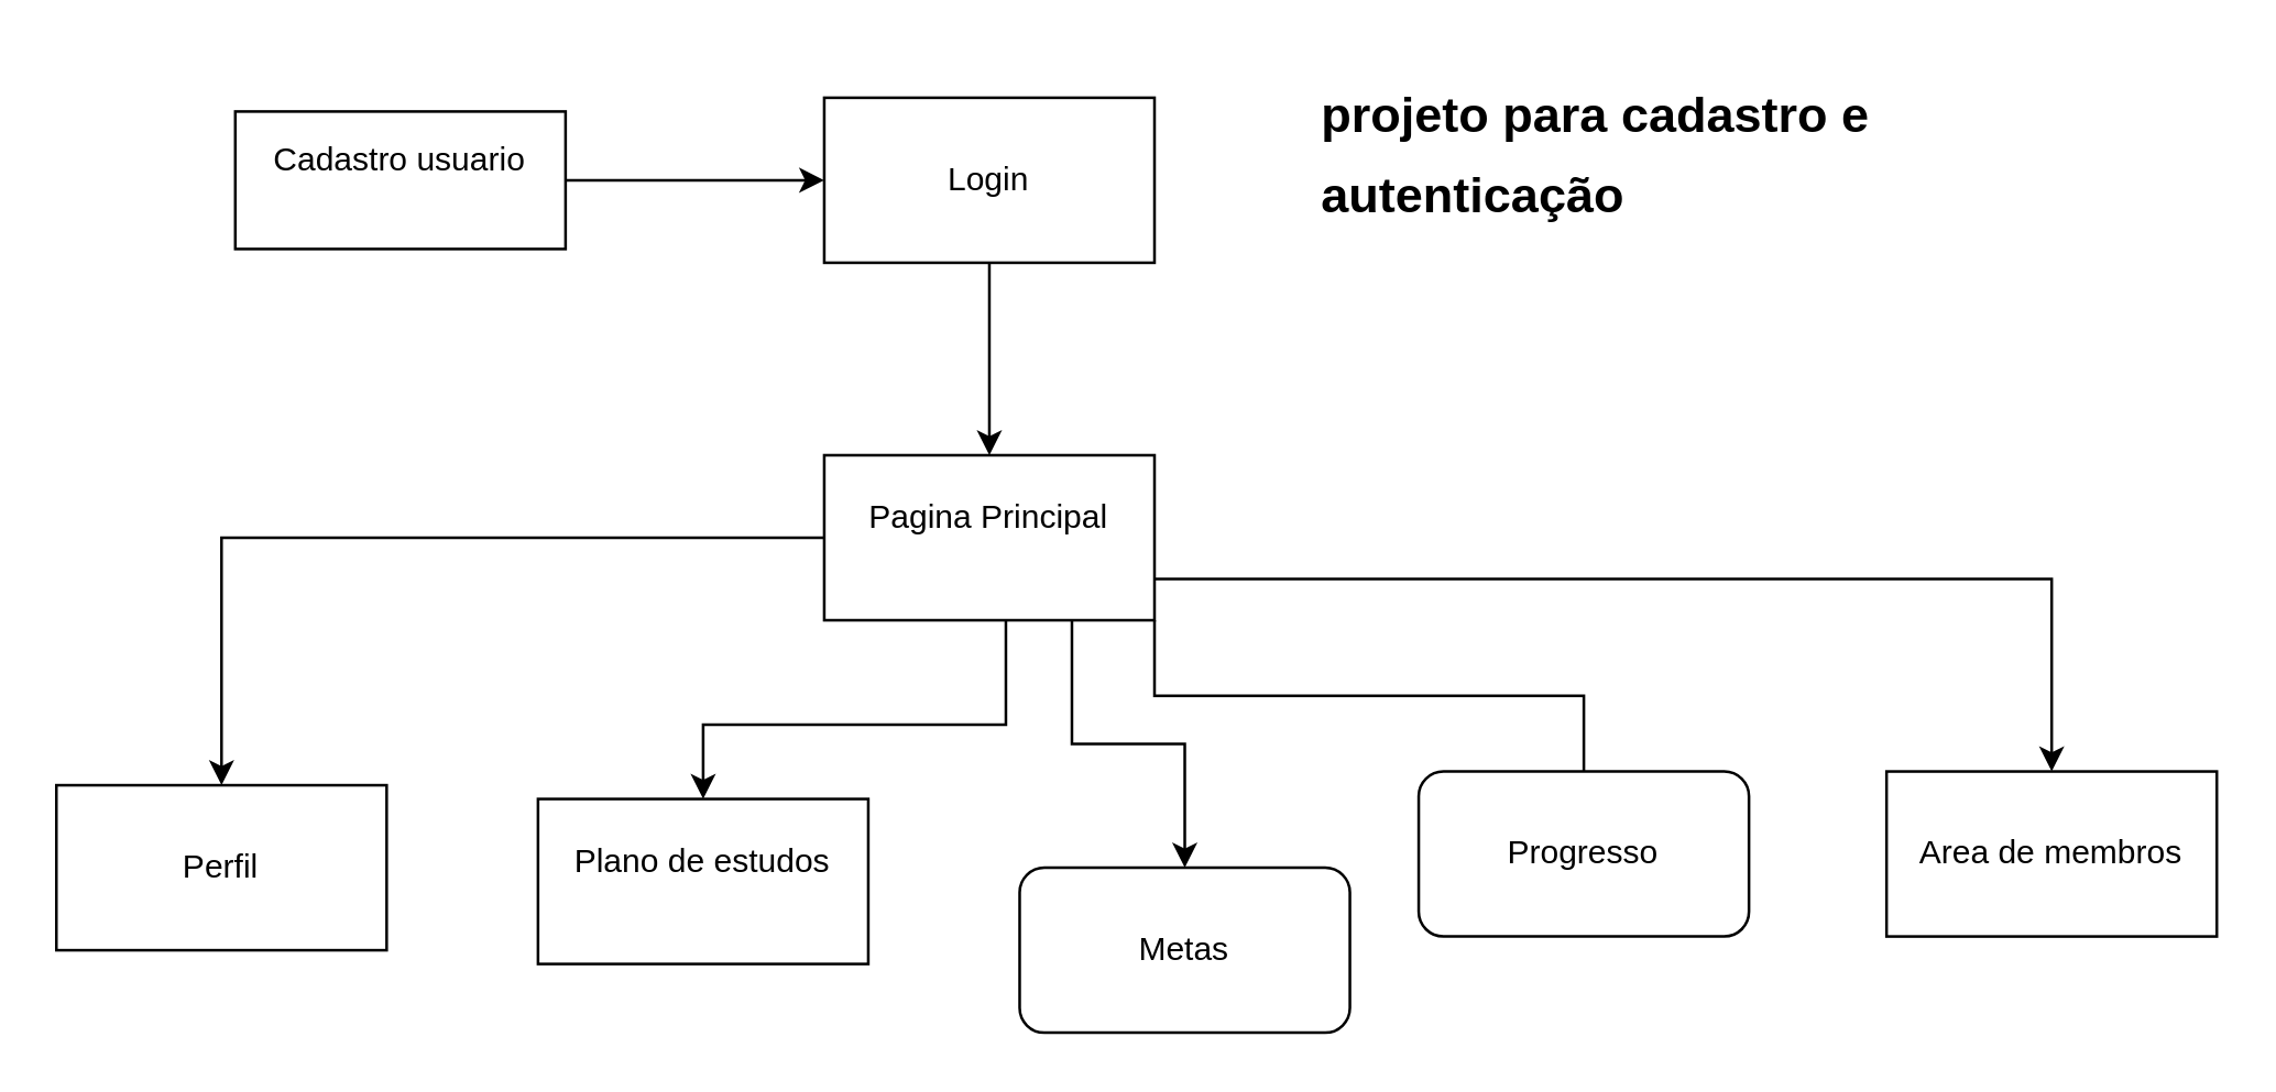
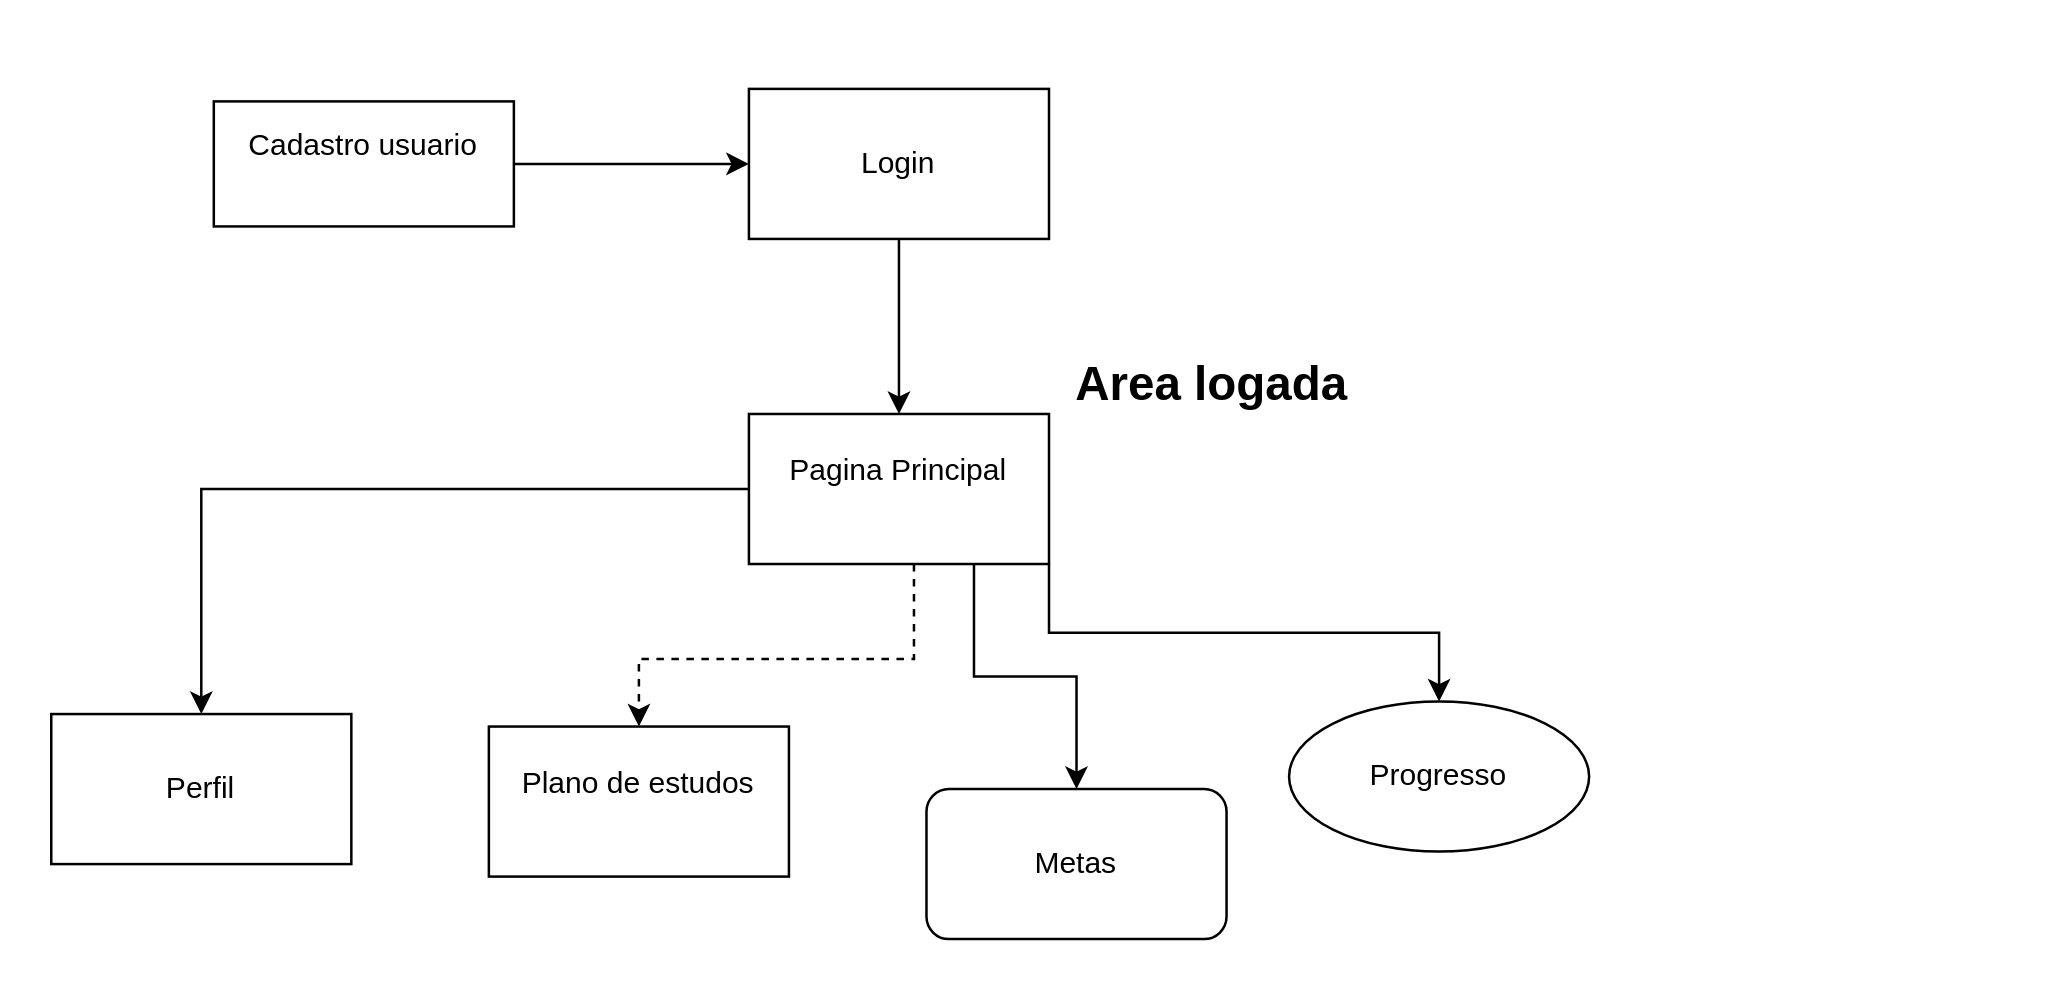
- <mxCell id="12" value="&lt;h1&gt;&lt;font style=&quot;font-size: 18px;&quot;&gt;projeto para cadastro e autenticação&lt;/font&gt;&lt;/h1&gt;" style="text;html=1;spacing=5;spacingTop=-20;whiteSpace=wrap;overflow=hidden;rounded=0;" parent="1" vertex="1"><mxGeometry x="475" width="220" height="90" as="geometry" y="20" /></mxCell>
+ <mxCell id="13" value="&lt;h1 style=&quot;font-size: 19px;&quot;&gt;&lt;font style=&quot;font-size: 19px;&quot;&gt;Area logada&lt;/font&gt;&lt;/h1&gt;&lt;div style=&quot;font-size: 19px;&quot;&gt;&lt;br&gt;&lt;/div&gt;" style="text;html=1;spacing=5;spacingTop=-20;whiteSpace=wrap;overflow=hidden;rounded=0;" parent="1" vertex="1"><mxGeometry x="425" y="140" width="190" height="30" as="geometry" /></mxCell>
- <mxCell id="10" style="edgeStyle=orthogonalEdgeStyle;rounded=0;orthogonalLoop=1;jettySize=auto;html=1;exitX=1;exitY=0.75;exitDx=0;exitDy=0;" parent="1" source="11" target="18" edge="1"><mxGeometry relative="1" as="geometry"><mxPoint x="755" y="280" as="targetPoint" /></mxGeometry></mxCell>
- <mxCell id="7" value="" style="edgeStyle=orthogonalEdgeStyle;rounded=0;orthogonalLoop=1;jettySize=auto;html=1;" parent="1" source="11" target="15" edge="1"><mxGeometry relative="1" as="geometry"><Array as="points"><mxPoint x="365" y="263" /><mxPoint x="255" y="263" /></Array></mxGeometry></mxCell>
+ <mxCell id="7" value="" style="edgeStyle=orthogonalEdgeStyle;rounded=0;orthogonalLoop=1;jettySize=auto;html=1;dashed=1;" parent="1" source="11" target="15" edge="1"><mxGeometry relative="1" as="geometry"><Array as="points"><mxPoint x="365" y="263" /><mxPoint x="255" y="263" /></Array></mxGeometry></mxCell>
- <mxCell id="9" style="edgeStyle=orthogonalEdgeStyle;rounded=0;orthogonalLoop=1;jettySize=auto;html=1;exitX=1;exitY=1;exitDx=0;exitDy=0;endArrow=none;" parent="1" source="11" target="17" edge="1"><mxGeometry relative="1" as="geometry"><mxPoint x="555" y="280" as="targetPoint" /></mxGeometry></mxCell>
+ <mxCell id="9" style="edgeStyle=orthogonalEdgeStyle;rounded=0;orthogonalLoop=1;jettySize=auto;html=1;exitX=1;exitY=1;exitDx=0;exitDy=0;" parent="1" source="11" target="17" edge="1"><mxGeometry relative="1" as="geometry"><mxPoint x="555" y="280" as="targetPoint" /></mxGeometry></mxCell>
- <mxCell id="17" value="Progresso" style="rounded=1;whiteSpace=wrap;html=1;" parent="1" vertex="1"><mxGeometry x="515" y="280" width="120" height="60" as="geometry" /></mxCell>
+ <mxCell id="17" value="Progresso" style="ellipse;whiteSpace=wrap;html=1;" parent="1" vertex="1"><mxGeometry x="515" y="280" width="120" height="60" as="geometry" /></mxCell>
- <mxCell id="18" value="Area de membros" style="rounded=0;whiteSpace=wrap;html=1;" parent="1" vertex="1"><mxGeometry x="685" y="280" width="120" height="60" as="geometry" /></mxCell>
